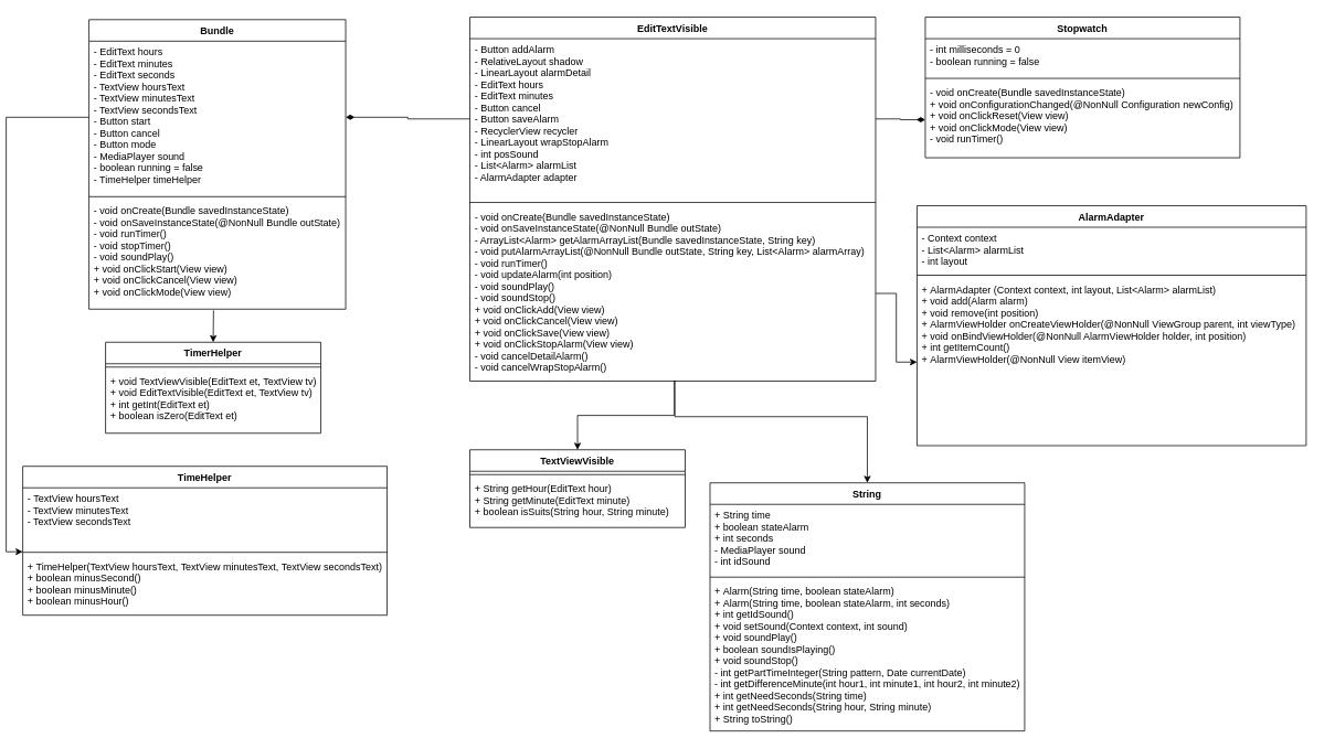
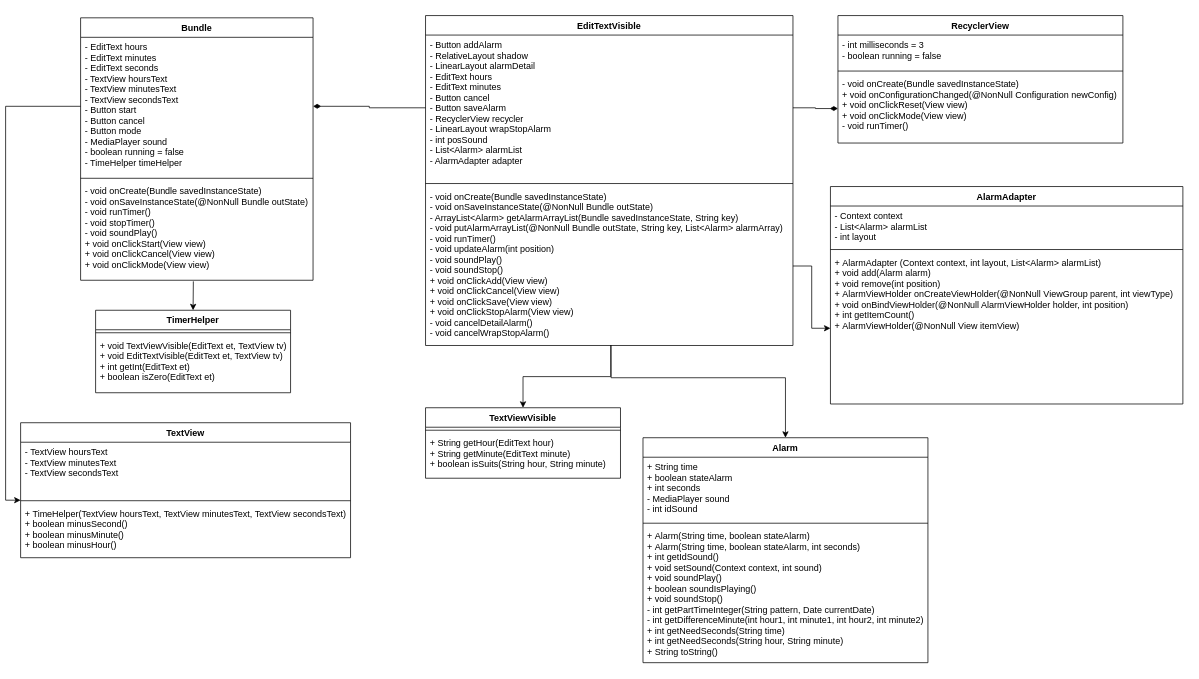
- <mxCell id="23" value="Stopwatch" style="swimlane;fontStyle=1;align=center;verticalAlign=top;childLayout=stackLayout;horizontal=1;startSize=26;horizontalStack=0;resizeParent=1;resizeParentMax=0;resizeLast=0;collapsible=1;marginBottom=0;" parent="1" vertex="1"><mxGeometry x="1110" y="20" width="380" height="170" as="geometry" /></mxCell>
+ <mxCell id="23" value="RecyclerView" style="swimlane;fontStyle=1;align=center;verticalAlign=top;childLayout=stackLayout;horizontal=1;startSize=26;horizontalStack=0;resizeParent=1;resizeParentMax=0;resizeLast=0;collapsible=1;marginBottom=0;" parent="1" vertex="1"><mxGeometry x="1110" y="20" width="380" height="170" as="geometry" /></mxCell>
- <mxCell id="24" value="- int milliseconds = 0&#10;- boolean running = false" style="text;strokeColor=none;fillColor=none;align=left;verticalAlign=top;spacingLeft=4;spacingRight=4;overflow=hidden;rotatable=0;points=[[0,0.5],[1,0.5]];portConstraint=eastwest;" parent="23" vertex="1"><mxGeometry y="26" width="380" height="44" as="geometry" /></mxCell>
+ <mxCell id="24" value="- int milliseconds = 3&#10;- boolean running = false" style="text;strokeColor=none;fillColor=none;align=left;verticalAlign=top;spacingLeft=4;spacingRight=4;overflow=hidden;rotatable=0;points=[[0,0.5],[1,0.5]];portConstraint=eastwest;" parent="23" vertex="1"><mxGeometry y="26" width="380" height="44" as="geometry" /></mxCell>
- <mxCell id="18" value="TimeHelper" style="swimlane;fontStyle=1;align=center;verticalAlign=top;childLayout=stackLayout;horizontal=1;startSize=26;horizontalStack=0;resizeParent=1;resizeParentMax=0;resizeLast=0;collapsible=1;marginBottom=0;" parent="1" vertex="1"><mxGeometry x="20" y="563" width="440" height="180" as="geometry" /></mxCell>
+ <mxCell id="18" value="TextView" style="swimlane;fontStyle=1;align=center;verticalAlign=top;childLayout=stackLayout;horizontal=1;startSize=26;horizontalStack=0;resizeParent=1;resizeParentMax=0;resizeLast=0;collapsible=1;marginBottom=0;" parent="1" vertex="1"><mxGeometry x="20" y="563" width="440" height="180" as="geometry" /></mxCell>
- <mxCell id="29" value="String" style="swimlane;fontStyle=1;align=center;verticalAlign=top;childLayout=stackLayout;horizontal=1;startSize=26;horizontalStack=0;resizeParent=1;resizeParentMax=0;resizeLast=0;collapsible=1;marginBottom=0;" vertex="1" parent="1"><mxGeometry x="850" y="583" width="380" height="300" as="geometry" /></mxCell>
+ <mxCell id="29" value="Alarm" style="swimlane;fontStyle=1;align=center;verticalAlign=top;childLayout=stackLayout;horizontal=1;startSize=26;horizontalStack=0;resizeParent=1;resizeParentMax=0;resizeLast=0;collapsible=1;marginBottom=0;" vertex="1" parent="1"><mxGeometry x="850" y="583" width="380" height="300" as="geometry" /></mxCell>
